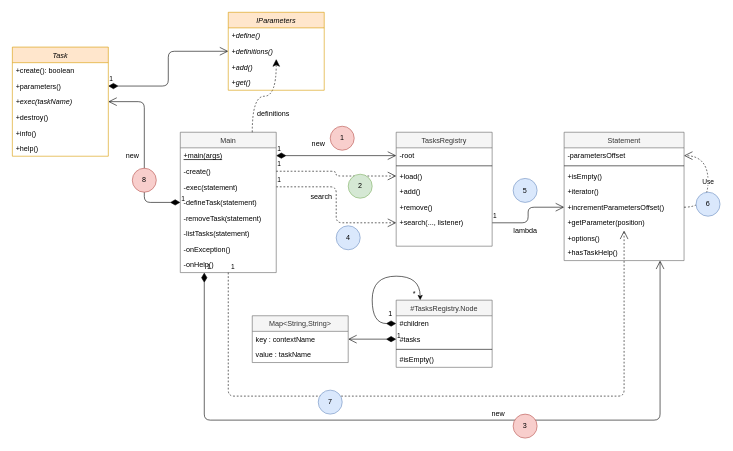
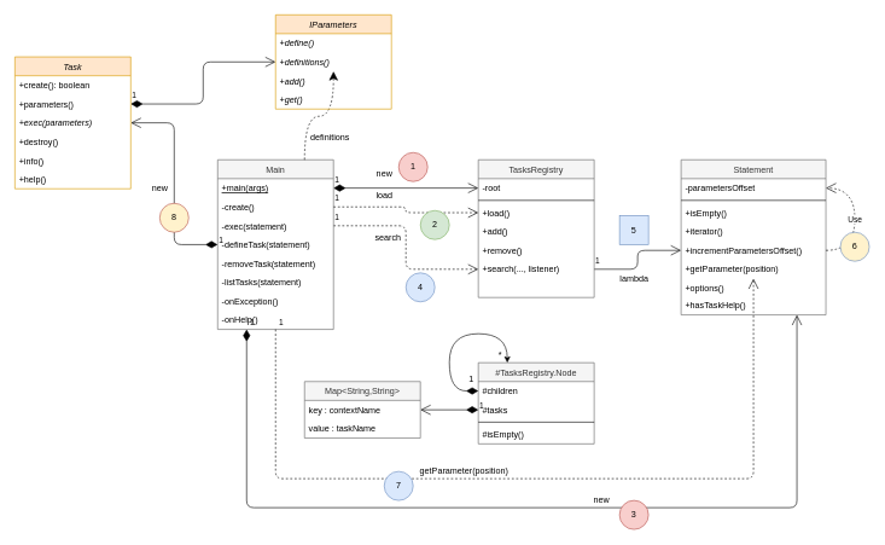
- <mxCell id="74" value="+exec(taskName)" style="text;strokeColor=none;fillColor=none;align=left;verticalAlign=top;spacingLeft=4;spacingRight=4;overflow=hidden;rotatable=0;points=[[0,0.5],[1,0.5]];portConstraint=eastwest;fontStyle=2" parent="71" vertex="1"><mxGeometry y="78" width="160" height="26" as="geometry" /></mxCell>
+ <mxCell id="74" value="+exec(parameters)" style="text;strokeColor=none;fillColor=none;align=left;verticalAlign=top;spacingLeft=4;spacingRight=4;overflow=hidden;rotatable=0;points=[[0,0.5],[1,0.5]];portConstraint=eastwest;fontStyle=2" parent="71" vertex="1"><mxGeometry y="78" width="160" height="26" as="geometry" /></mxCell>
+ <mxCell id="47" value="load" style="text;html=1;align=center;verticalAlign=middle;resizable=0;points=[];autosize=1;" parent="1" vertex="1"><mxGeometry x="510" y="260" width="40" height="20" as="geometry" /></mxCell>
- <mxCell id="70" value="8" style="ellipse;whiteSpace=wrap;html=1;aspect=fixed;fillColor=#f8cecc;strokeColor=#b85450;" parent="1" vertex="1"><mxGeometry y="280" width="40" height="40" as="geometry" x="220" /></mxCell>
+ <mxCell id="70" value="8" style="ellipse;whiteSpace=wrap;html=1;aspect=fixed;fillColor=#fff2cc;strokeColor=#b85450;" parent="1" vertex="1"><mxGeometry y="280" width="40" height="40" as="geometry" x="220" /></mxCell>
- <mxCell id="54" value="5" style="ellipse;whiteSpace=wrap;html=1;aspect=fixed;fillColor=#dae8fc;strokeColor=#6c8ebf;" parent="1" vertex="1"><mxGeometry x="855" y="297" width="40" height="40" as="geometry" /></mxCell>
+ <mxCell id="54" value="5" style="whiteSpace=wrap;html=1;aspect=fixed;fillColor=#dae8fc;strokeColor=#6c8ebf;rounded=0;" parent="1" vertex="1"><mxGeometry x="855" y="297" width="40" height="40" as="geometry" /></mxCell>
- <mxCell id="60" value="6" style="ellipse;whiteSpace=wrap;html=1;aspect=fixed;fillColor=#dae8fc;strokeColor=#6c8ebf;" parent="1" vertex="1"><mxGeometry x="1160" y="320" width="40" height="40" as="geometry" /></mxCell>
+ <mxCell id="60" value="6" style="ellipse;whiteSpace=wrap;html=1;aspect=fixed;fillColor=#fff2cc;strokeColor=#6c8ebf;" parent="1" vertex="1"><mxGeometry x="1160" y="320" width="40" height="40" as="geometry" /></mxCell>
+ <mxCell id="56" value="getParameter(position)" style="text;html=1;align=center;verticalAlign=middle;resizable=0;points=[];autosize=1;" parent="1" vertex="1"><mxGeometry x="570" y="640" width="140" height="20" as="geometry" /></mxCell>
